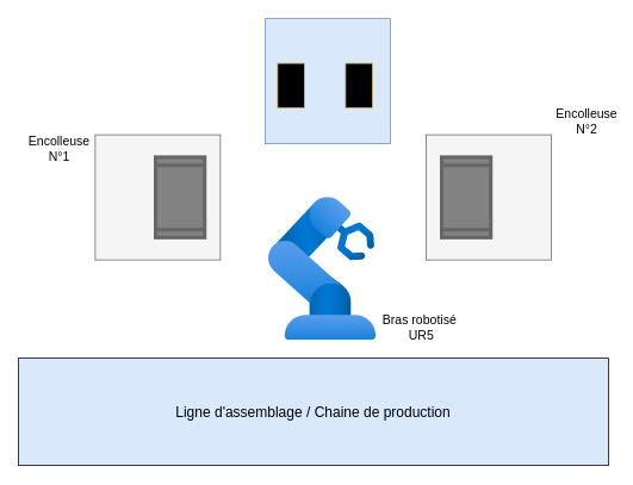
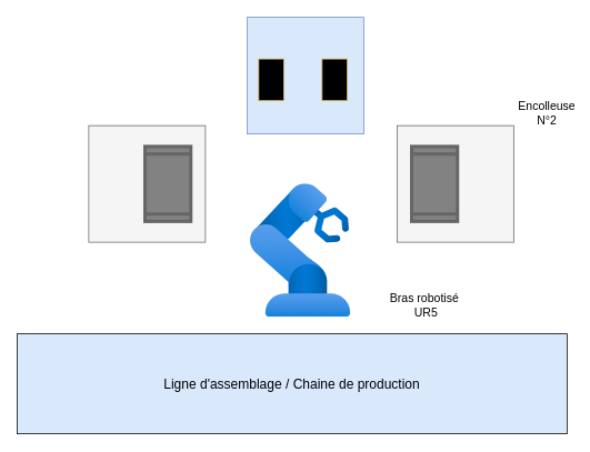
- <mxCell id="7" value="&lt;font style=&quot;font-size: 14px;&quot;&gt;Encolleuse N°1&lt;/font&gt;" style="text;html=1;align=center;verticalAlign=middle;whiteSpace=wrap;rounded=0;" vertex="1" parent="1"><mxGeometry x="36" y="150" width="60" height="30" as="geometry" /></mxCell>
- <mxCell id="13" value="&lt;font style=&quot;font-size: 14px;&quot;&gt;Bras robotisé&amp;nbsp;&lt;/font&gt;&lt;div&gt;&lt;span style=&quot;font-size: 14px;&quot;&gt;UR5&lt;/span&gt;&lt;/div&gt;" style="text;html=1;align=center;verticalAlign=middle;whiteSpace=wrap;rounded=0;" vertex="1" parent="1"><mxGeometry x="426" y="350" width="89.81" height="30" as="geometry" /></mxCell>
+ <mxCell id="13" value="&lt;font style=&quot;font-size: 14px;&quot;&gt;Bras robotisé&amp;nbsp;&lt;/font&gt;&lt;div&gt;&lt;span style=&quot;font-size: 14px;&quot;&gt;UR5&lt;/span&gt;&lt;/div&gt;" style="text;html=1;align=center;verticalAlign=middle;whiteSpace=wrap;rounded=0;" vertex="1" parent="1"><mxGeometry x="466" y="350" width="89.81" height="30" as="geometry" /></mxCell>
